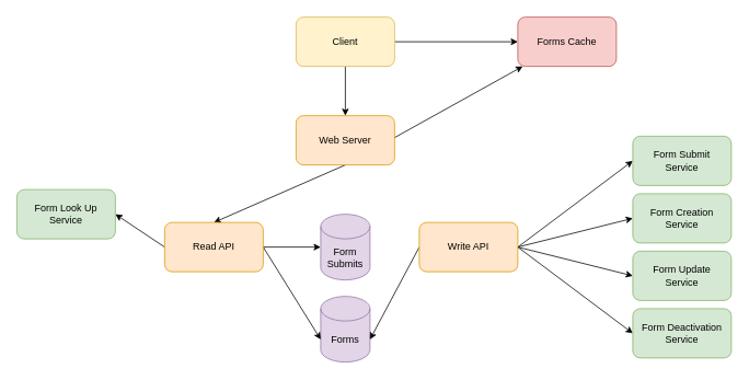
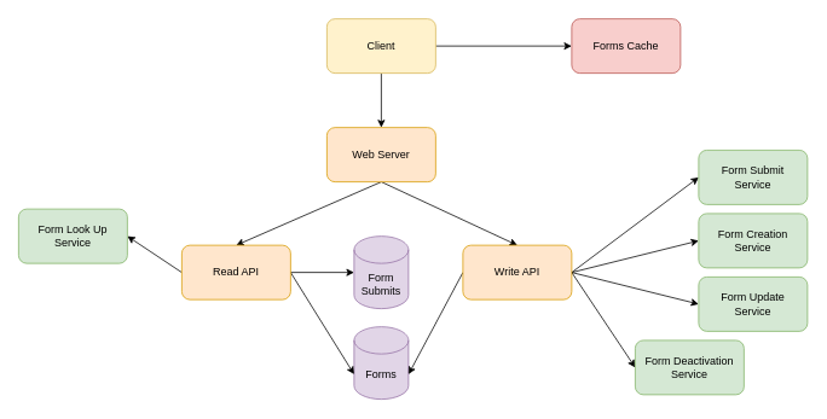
- <mxCell id="6" style="edgeStyle=none;rounded=0;orthogonalLoop=1;jettySize=auto;html=1;exitX=0.5;exitY=1;exitDx=0;exitDy=0;" parent="1" source="7" target="9" edge="1"><mxGeometry relative="1" as="geometry" /></mxCell>
+ <mxCell id="6" style="edgeStyle=none;rounded=0;orthogonalLoop=1;jettySize=auto;html=1;exitX=0.5;exitY=1;exitDx=0;exitDy=0;entryX=0.5;entryY=0;entryDx=0;entryDy=0;" parent="1" source="7" target="19" edge="1"><mxGeometry relative="1" as="geometry" /></mxCell>
- <mxCell id="23" value="Form Deactivation&lt;br&gt;Service" style="rounded=1;whiteSpace=wrap;html=1;fillColor=#d5e8d4;strokeColor=#82b366;" parent="1" vertex="1"><mxGeometry x="770" y="375" width="120" height="60" as="geometry" /></mxCell>
+ <mxCell id="23" value="Form Deactivation&lt;br&gt;Service" style="rounded=1;whiteSpace=wrap;html=1;fillColor=#d5e8d4;strokeColor=#82b366;" parent="1" vertex="1"><mxGeometry x="700" y="375" width="120" height="60" as="geometry" /></mxCell>
